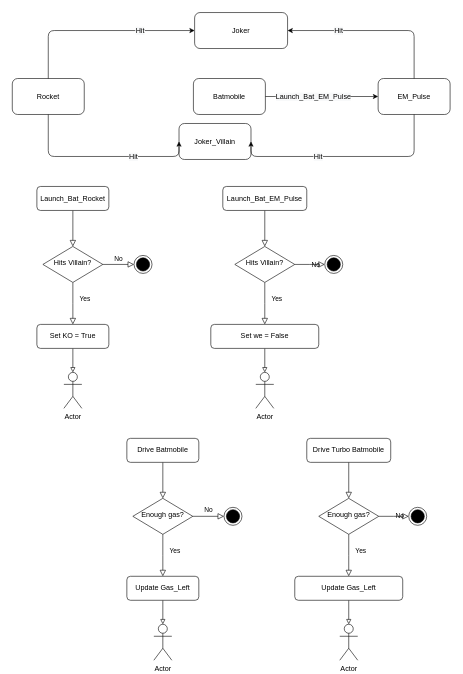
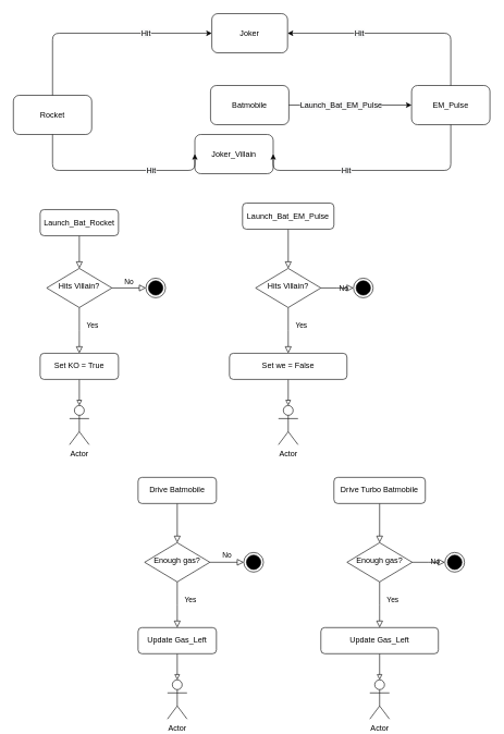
- <mxCell id="19" value="Joker" style="rounded=1;whiteSpace=wrap;html=1;" parent="1" vertex="1"><mxGeometry x="324" y="20" width="155" height="60" as="geometry" /></mxCell>
+ <mxCell id="19" value="Joker" style="rounded=1;whiteSpace=wrap;html=1;" parent="1" vertex="1"><mxGeometry x="324" y="20" width="116" height="60" as="geometry" /></mxCell>
- <mxCell id="11" value="Rocket" style="rounded=1;whiteSpace=wrap;html=1;" parent="1" vertex="1"><mxGeometry x="20" y="130" width="120" height="60" as="geometry" /></mxCell>
+ <mxCell id="11" value="Rocket" style="rounded=1;whiteSpace=wrap;html=1;" parent="1" vertex="1"><mxGeometry x="20" y="145" width="120" height="60" as="geometry" /></mxCell>
- <mxCell id="25" value="Launch_Bat_Rocket" style="rounded=1;whiteSpace=wrap;html=1;fontSize=12;glass=0;strokeWidth=1;shadow=0;" parent="1" vertex="1"><mxGeometry x="61" y="310" width="120" height="40" as="geometry" /></mxCell>
+ <mxCell id="25" value="Launch_Bat_Rocket" style="rounded=1;whiteSpace=wrap;html=1;fontSize=12;glass=0;strokeWidth=1;shadow=0;" parent="1" vertex="1"><mxGeometry x="61" y="320" width="120" height="40" as="geometry" /></mxCell>
